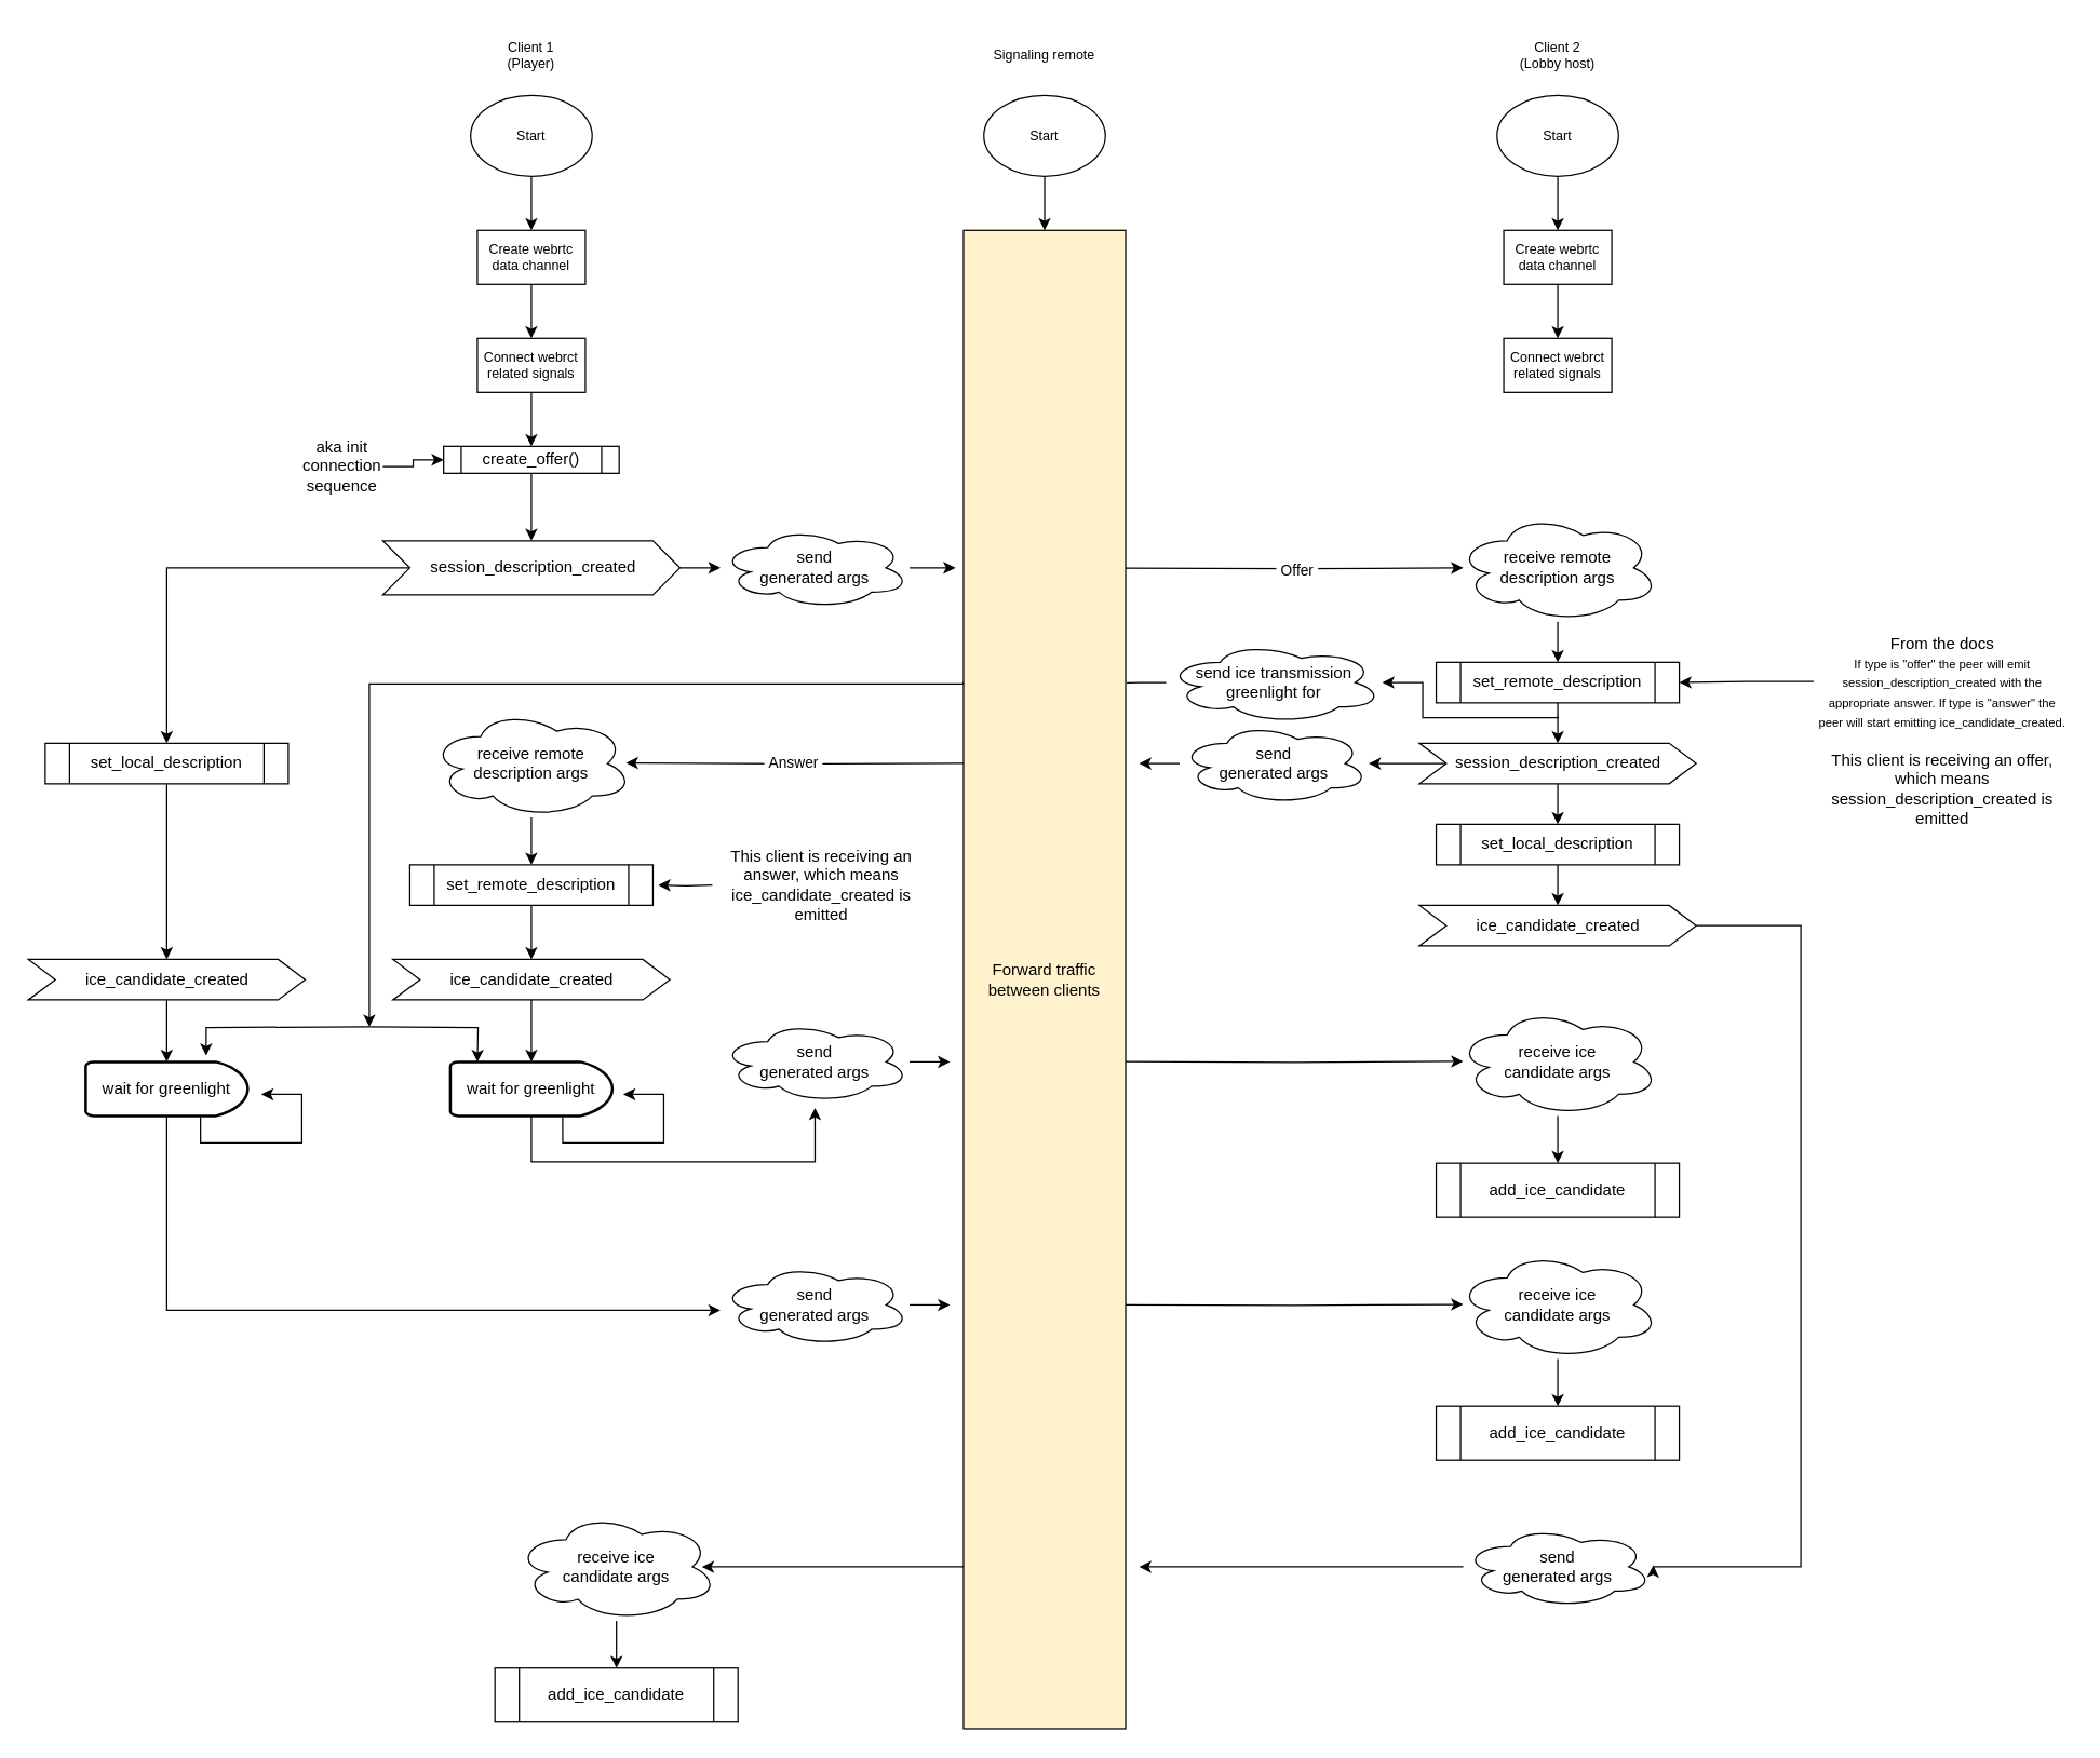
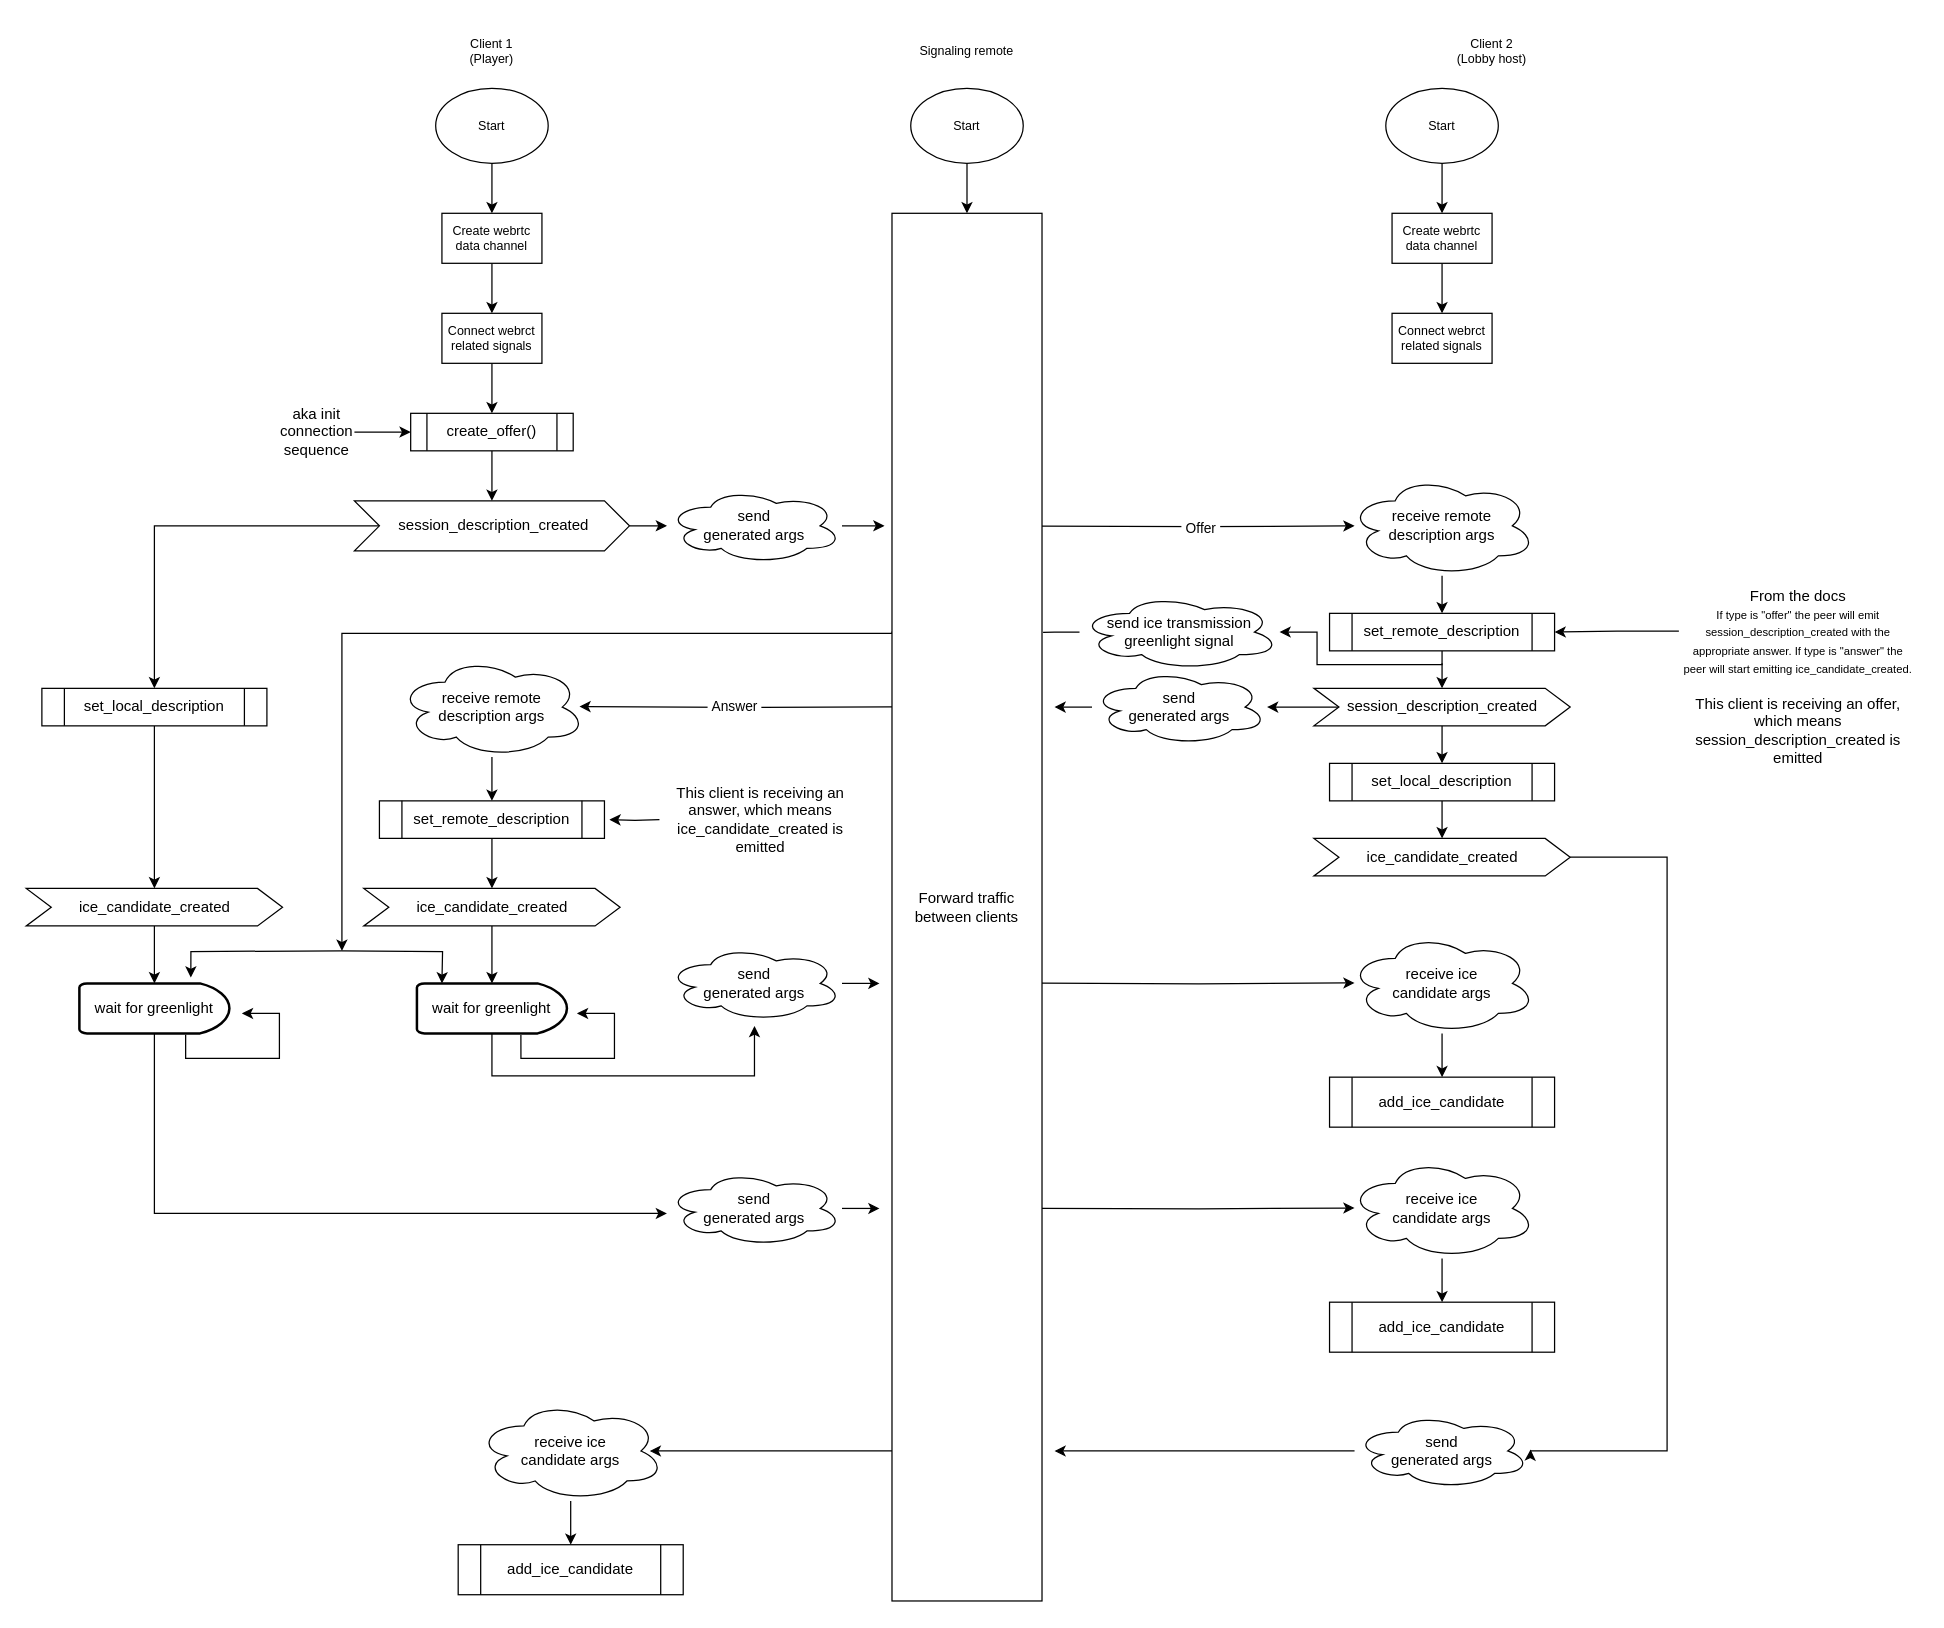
- <mxCell id="7" value="Client 2&lt;div&gt;(Lobby host)&lt;/div&gt;" style="text;html=1;align=center;verticalAlign=middle;whiteSpace=wrap;rounded=0;fontSize=10;" parent="1" vertex="1"><mxGeometry x="1113" y="20" width="80" height="40" as="geometry" /></mxCell>
+ <mxCell id="7" value="Client 2&lt;div&gt;(Lobby host)&lt;/div&gt;" style="text;html=1;align=center;verticalAlign=middle;whiteSpace=wrap;rounded=0;fontSize=10;" parent="1" vertex="1"><mxGeometry x="1153" y="20" width="80" height="40" as="geometry" /></mxCell>
- <mxCell id="22" value="&lt;font&gt;create_offer()&lt;/font&gt;" style="shape=process;whiteSpace=wrap;html=1;backgroundOutline=1;" parent="1" vertex="1"><mxGeometry x="328" y="330" width="130" height="20" as="geometry" /></mxCell>
+ <mxCell id="22" value="&lt;font&gt;create_offer()&lt;/font&gt;" style="shape=process;whiteSpace=wrap;html=1;backgroundOutline=1;" parent="1" vertex="1"><mxGeometry x="328" y="330" width="130" height="30" as="geometry" /></mxCell>
- <mxCell id="88" value="send ice transmission&lt;div&gt;greenlight for&lt;/div&gt;" style="ellipse;shape=cloud;whiteSpace=wrap;html=1;" vertex="1" parent="1"><mxGeometry x="863" y="475" width="160" height="60" as="geometry" /></mxCell>
+ <mxCell id="88" value="send ice transmission&lt;div&gt;greenlight signal&lt;/div&gt;" style="ellipse;shape=cloud;whiteSpace=wrap;html=1;" vertex="1" parent="1"><mxGeometry x="863" y="475" width="160" height="60" as="geometry" /></mxCell>
- <mxCell id="29" value="Forward traffic between clients" style="rounded=0;whiteSpace=wrap;html=1;fillColor=#fff2cc;" parent="1" vertex="1"><mxGeometry x="713" y="170" width="120" height="1110" as="geometry" /></mxCell>
+ <mxCell id="29" value="Forward traffic between clients" style="rounded=0;whiteSpace=wrap;html=1;" parent="1" vertex="1"><mxGeometry x="713" y="170" width="120" height="1110" as="geometry" /></mxCell>
